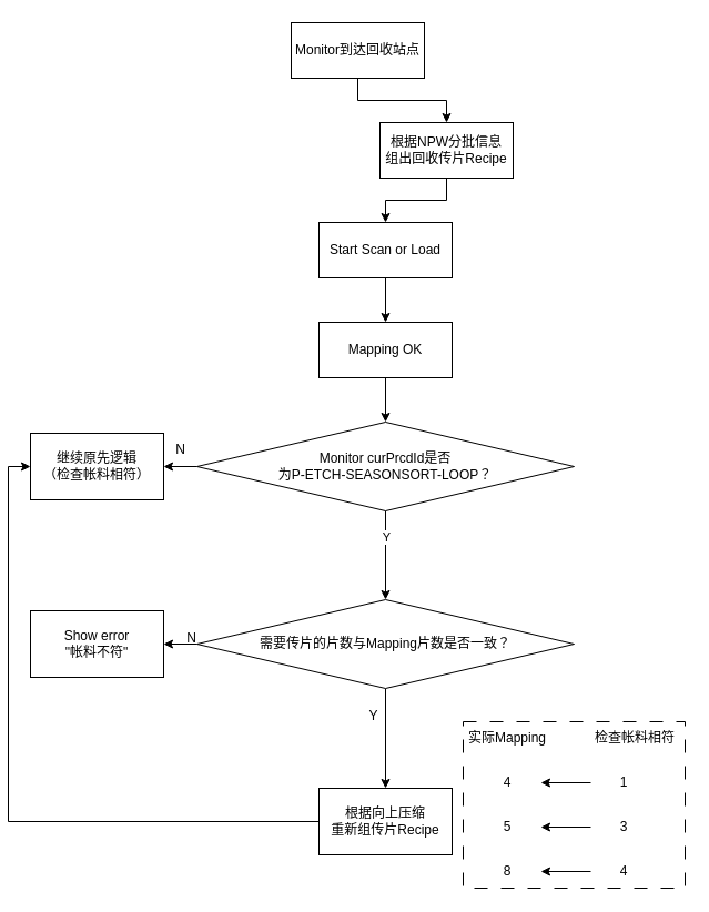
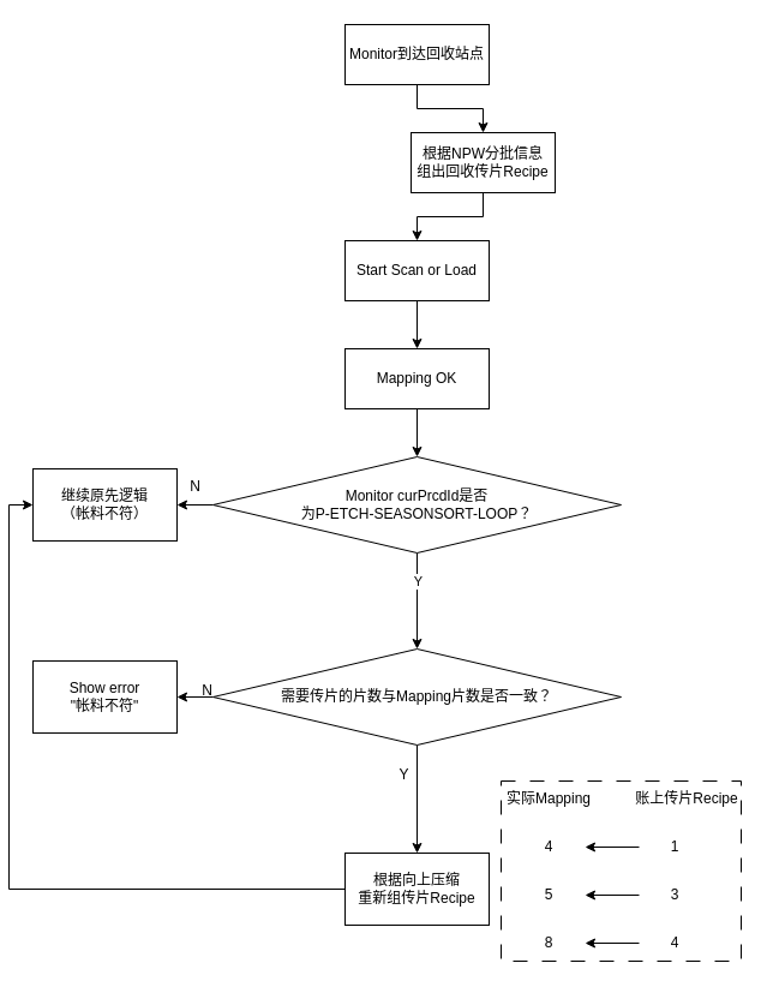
- <mxCell id="3" value="Monitor到达回收站点" style="rounded=0;whiteSpace=wrap;html=1;" vertex="1" parent="1"><mxGeometry x="255" y="20" width="120" height="50" as="geometry" /></mxCell>
+ <mxCell id="3" value="Monitor到达回收站点" style="rounded=0;whiteSpace=wrap;html=1;" vertex="1" parent="1"><mxGeometry x="280" y="20" width="120" height="50" as="geometry" /></mxCell>
- <mxCell id="8" value="继续原先逻辑&lt;br&gt;（检查帐料相符）" style="whiteSpace=wrap;html=1;" vertex="1" parent="1"><mxGeometry x="20" y="390" width="120" height="60" as="geometry" /></mxCell>
+ <mxCell id="8" value="继续原先逻辑&lt;br&gt;（帐料不符）" style="whiteSpace=wrap;html=1;" vertex="1" parent="1"><mxGeometry x="20" y="390" width="120" height="60" as="geometry" /></mxCell>
- <mxCell id="26" value="检查帐料相符" style="text;html=1;strokeColor=none;fillColor=none;align=center;verticalAlign=middle;whiteSpace=wrap;rounded=0;" vertex="1" parent="1"><mxGeometry x="520" y="650" width="90" height="30" as="geometry" /></mxCell>
+ <mxCell id="26" value="账上传片Recipe" style="text;html=1;strokeColor=none;fillColor=none;align=center;verticalAlign=middle;whiteSpace=wrap;rounded=0;" vertex="1" parent="1"><mxGeometry x="520" y="650" width="90" height="30" as="geometry" /></mxCell>
